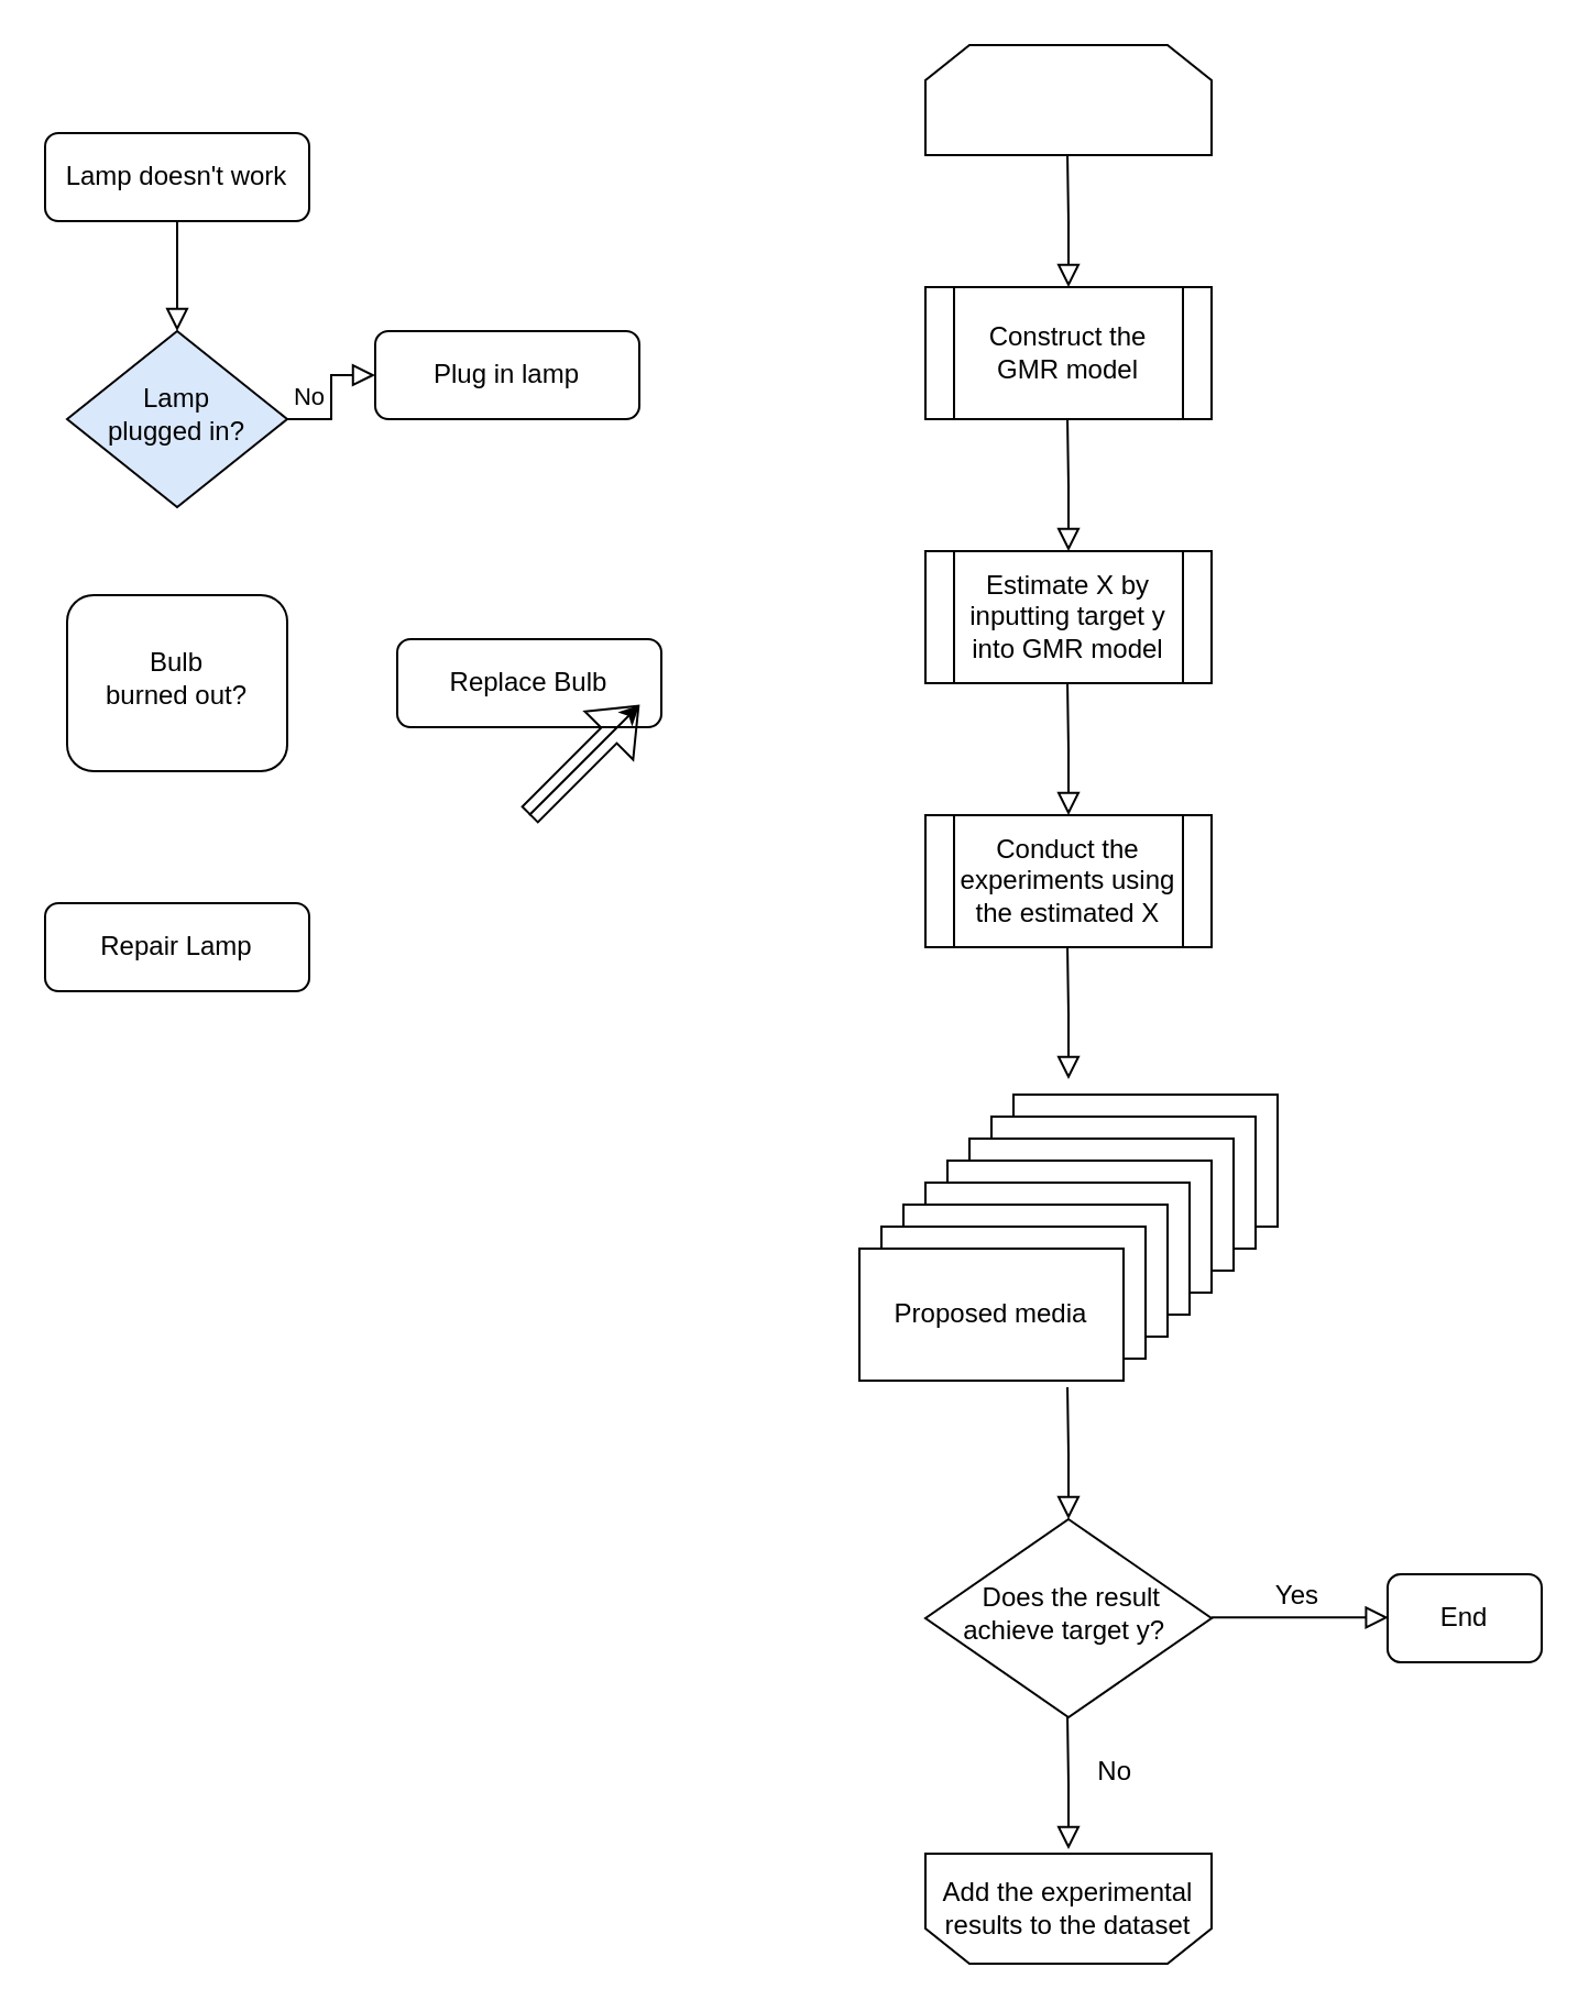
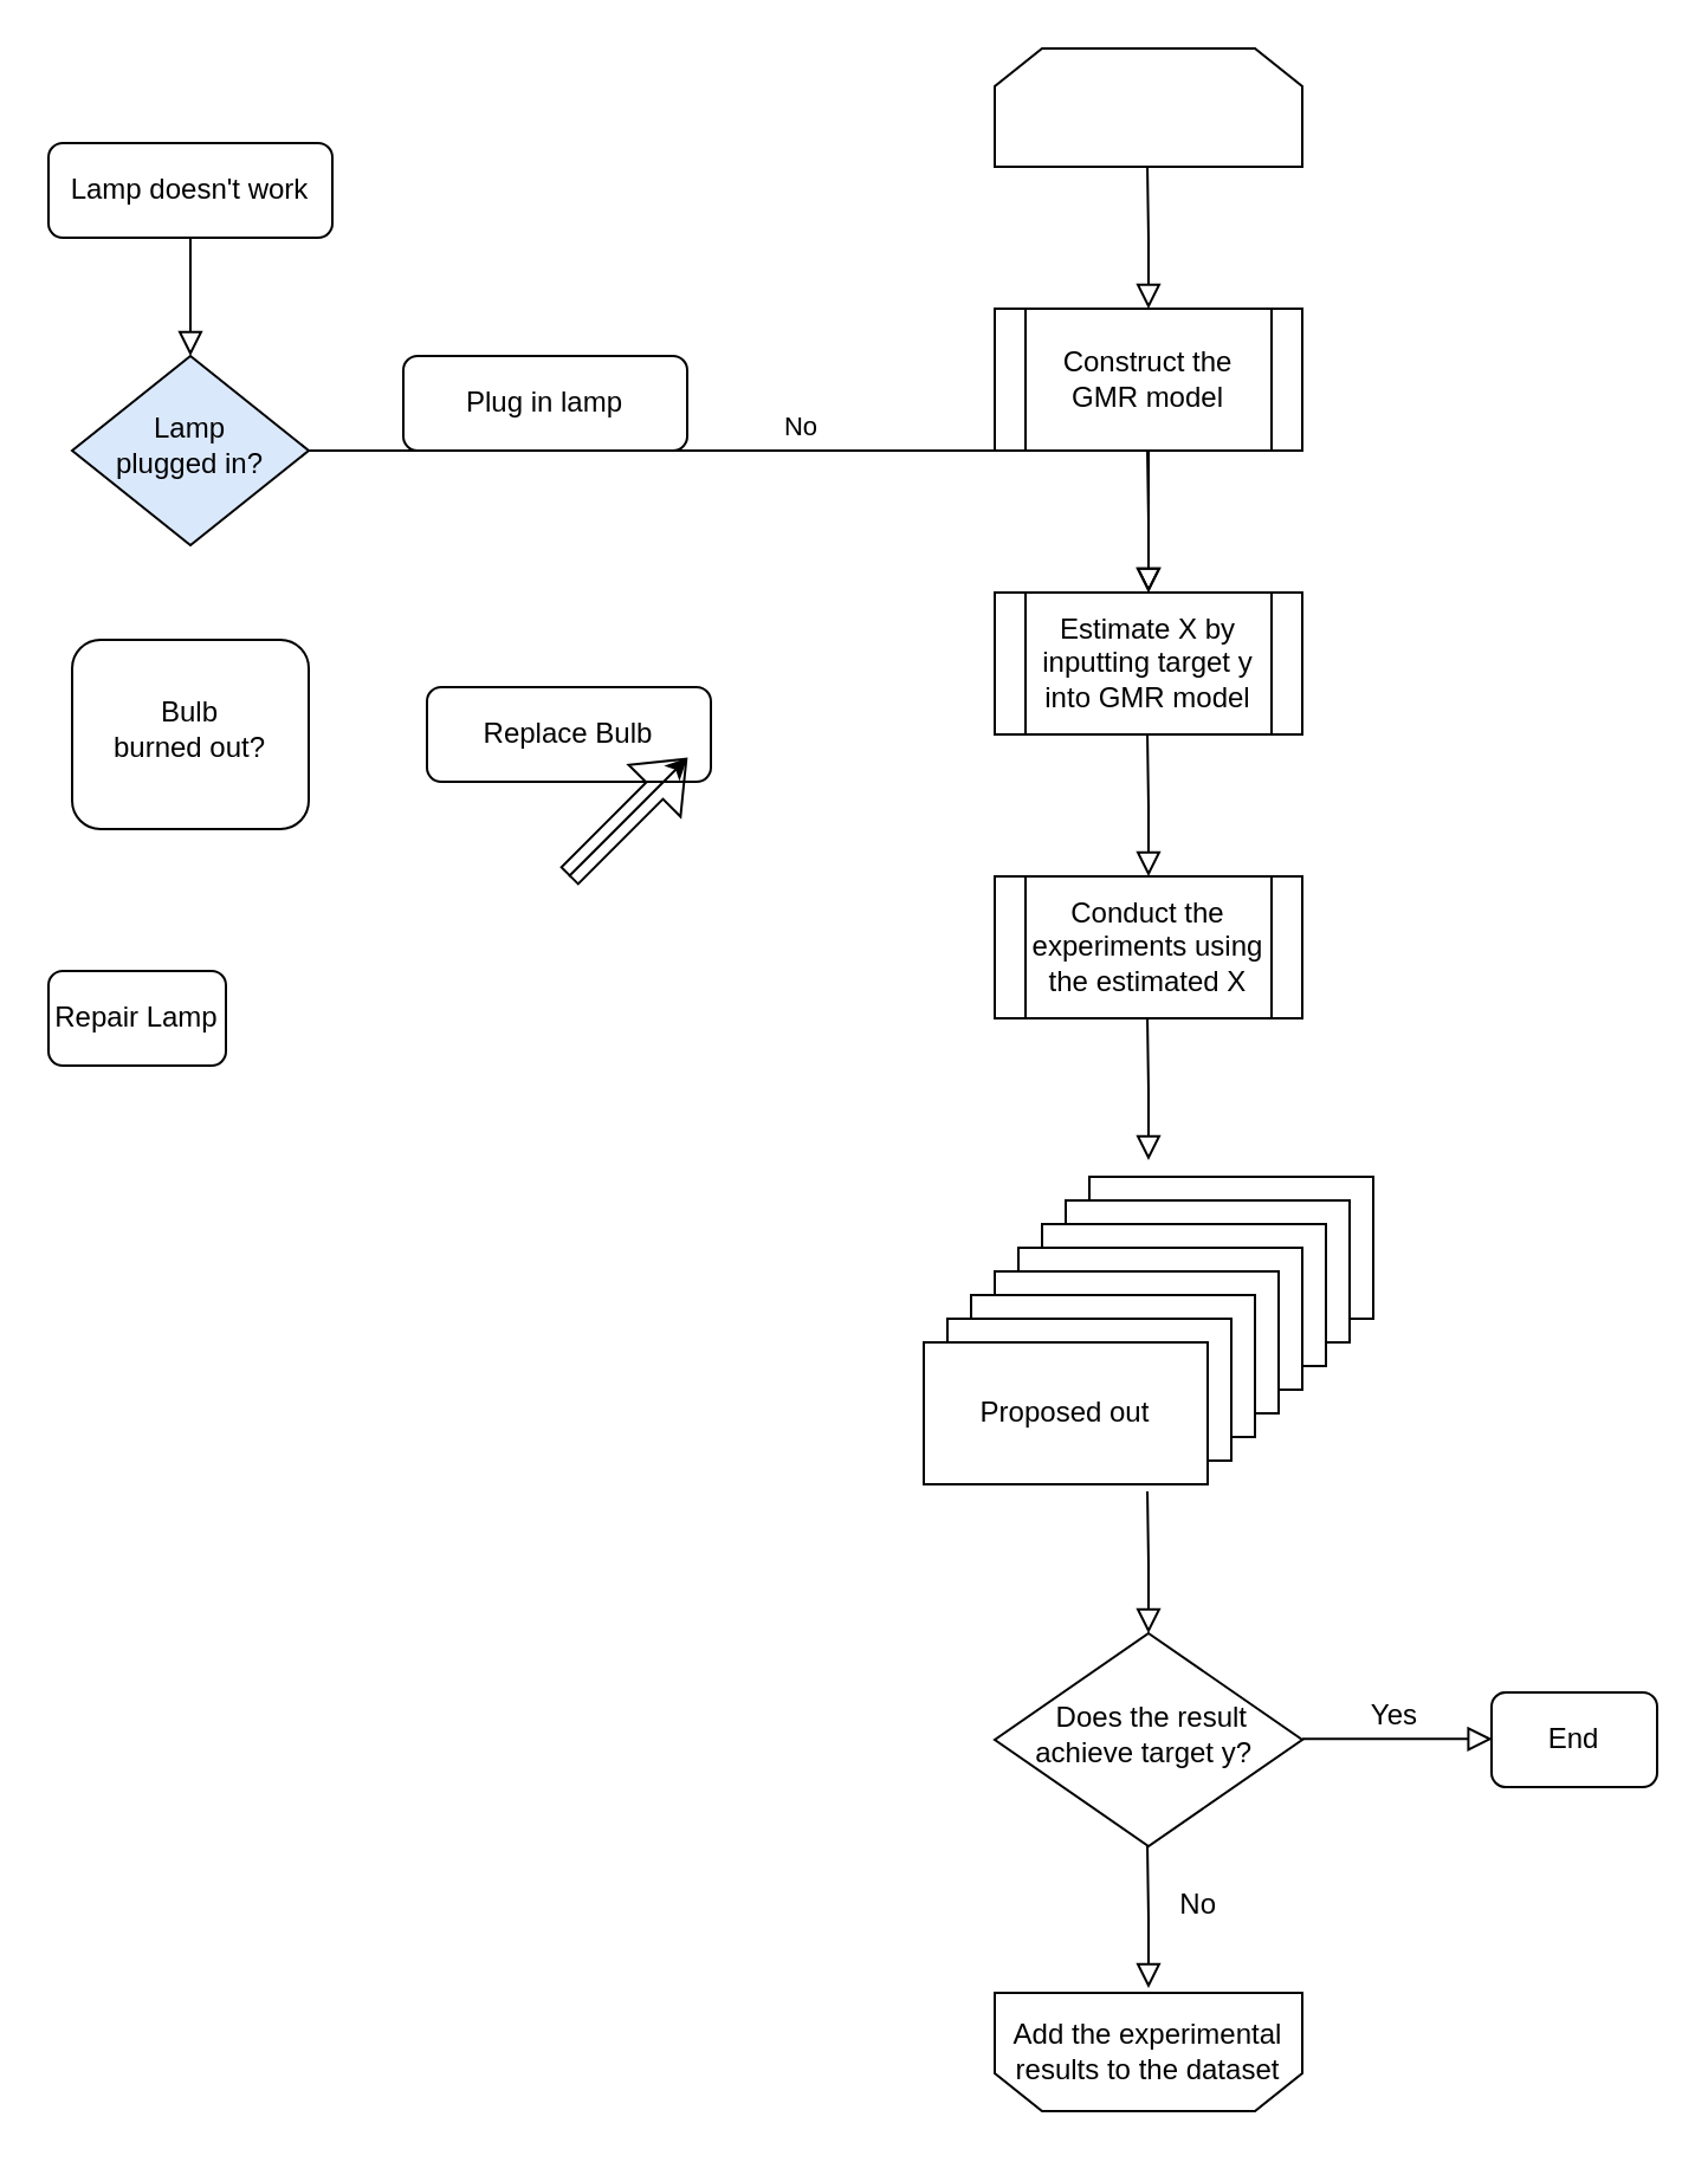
- <mxCell id="4" value="No" style="edgeStyle=orthogonalEdgeStyle;rounded=0;html=1;jettySize=auto;orthogonalLoop=1;fontSize=11;endArrow=block;endFill=0;endSize=8;strokeWidth=1;shadow=0;labelBackgroundColor=none;" parent="1" source="5" target="6" edge="1"><mxGeometry y="10" relative="1" as="geometry"><mxPoint as="offset" /></mxGeometry></mxCell>
+ <mxCell id="4" value="No" style="edgeStyle=orthogonalEdgeStyle;rounded=0;html=1;jettySize=auto;orthogonalLoop=1;fontSize=11;endArrow=block;endFill=0;endSize=8;strokeWidth=1;shadow=0;labelBackgroundColor=none;" parent="1" source="5" target="27" edge="1"><mxGeometry y="10" relative="1" as="geometry"><mxPoint as="offset" /></mxGeometry></mxCell>
- <mxCell id="9" value="Repair Lamp" style="rounded=1;whiteSpace=wrap;html=1;fontSize=12;glass=0;strokeWidth=1;shadow=0;" parent="1" vertex="1"><mxGeometry x="20" y="410" width="120" height="40" as="geometry" /></mxCell>
+ <mxCell id="9" value="Repair Lamp" style="rounded=1;whiteSpace=wrap;html=1;fontSize=12;glass=0;strokeWidth=1;shadow=0;" parent="1" vertex="1"><mxGeometry x="20" y="410" width="75" height="40" as="geometry" /></mxCell>
- <mxCell id="20" value="Proposed media" style="rounded=0;whiteSpace=wrap;html=1;" vertex="1" parent="12"><mxGeometry y="70" width="120" height="60" as="geometry" /></mxCell>
+ <mxCell id="20" value="Proposed out" style="rounded=0;whiteSpace=wrap;html=1;" vertex="1" parent="12"><mxGeometry y="70" width="120" height="60" as="geometry" /></mxCell>
